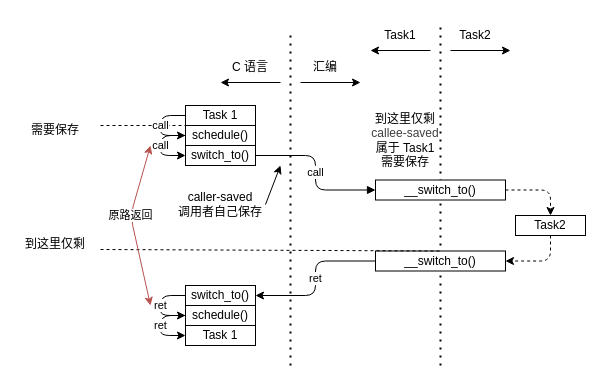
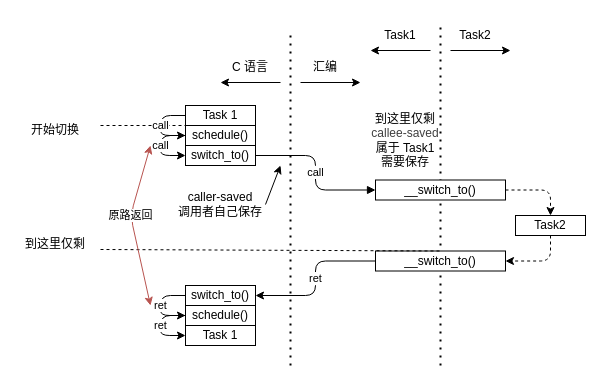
- <mxCell id="12" value="需要保存" style="text;html=1;align=center;verticalAlign=middle;whiteSpace=wrap;rounded=0;" parent="1" vertex="1"><mxGeometry x="20" y="115" width="70" height="30" as="geometry" /></mxCell>
+ <mxCell id="12" value="开始切换" style="text;html=1;align=center;verticalAlign=middle;whiteSpace=wrap;rounded=0;" parent="1" vertex="1"><mxGeometry x="20" y="115" width="70" height="30" as="geometry" /></mxCell>
